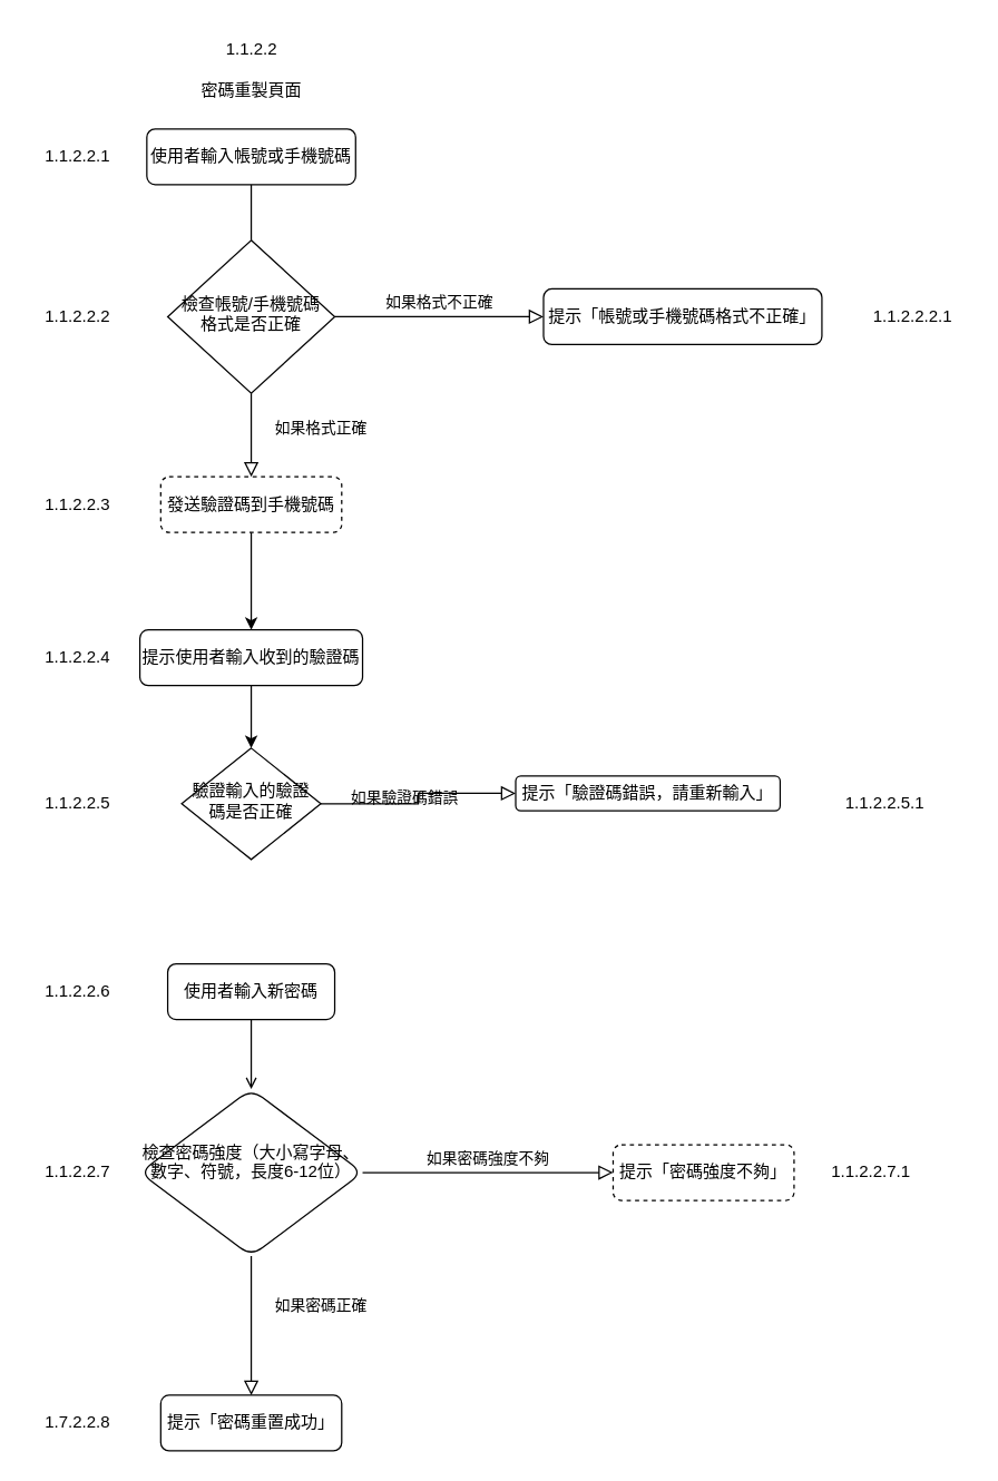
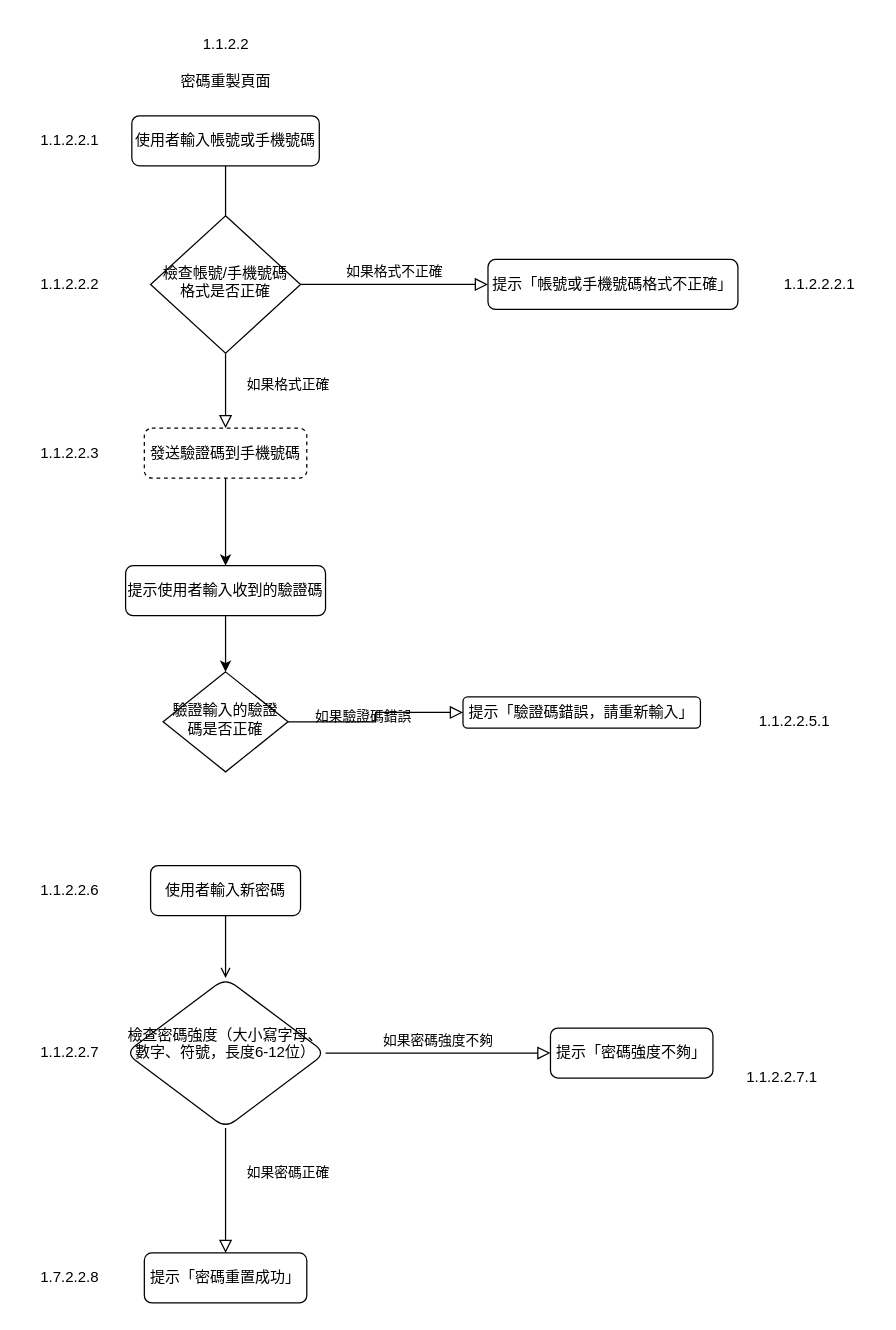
- <mxCell id="28" value="1.1.2.2.4" style="text;html=1;align=center;verticalAlign=middle;resizable=0;points=[];autosize=1;strokeColor=none;fillColor=none;" parent="1" vertex="1"><mxGeometry x="20" y="457" width="70" height="30" as="geometry" /></mxCell>
- <mxCell id="29" value="1.1.2.2.5" style="text;html=1;align=center;verticalAlign=middle;resizable=0;points=[];autosize=1;strokeColor=none;fillColor=none;" parent="1" vertex="1"><mxGeometry x="20" y="562" width="70" height="30" as="geometry" /></mxCell>
- <mxCell id="20" value="&lt;div&gt;提示「密碼強度不夠」&lt;/div&gt;" style="rounded=1;whiteSpace=wrap;html=1;fontSize=12;glass=0;strokeWidth=1;shadow=0;dashed=1;" parent="1" vertex="1"><mxGeometry x="440" y="822" width="130" height="40" as="geometry" /></mxCell>
+ <mxCell id="20" value="&lt;div&gt;提示「密碼強度不夠」&lt;/div&gt;" style="rounded=1;whiteSpace=wrap;html=1;fontSize=12;glass=0;strokeWidth=1;shadow=0;" parent="1" vertex="1"><mxGeometry x="440" y="822" width="130" height="40" as="geometry" /></mxCell>
- <mxCell id="33" value="1.1.2.2.7.1" style="text;html=1;align=center;verticalAlign=middle;resizable=0;points=[];autosize=1;strokeColor=none;fillColor=none;" parent="1" vertex="1"><mxGeometry x="585" y="827" width="80" height="30" as="geometry" /></mxCell>
+ <mxCell id="33" value="1.1.2.2.7.1" style="text;html=1;align=center;verticalAlign=middle;resizable=0;points=[];autosize=1;strokeColor=none;fillColor=none;" parent="1" vertex="1"><mxGeometry x="585" y="847" width="80" height="30" as="geometry" /></mxCell>
